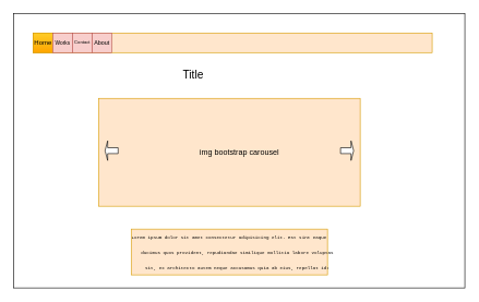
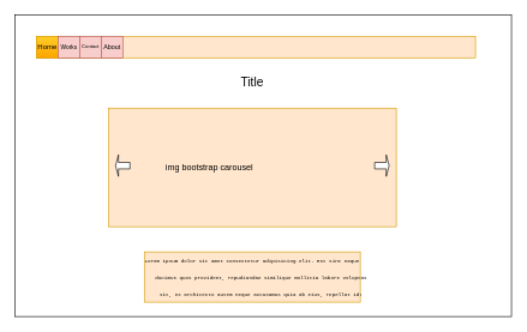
- <mxCell id="18" value="Title" style="text;html=1;align=center;verticalAlign=middle;whiteSpace=wrap;rounded=0;fontSize=17;" vertex="1" parent="1"><mxGeometry x="260" y="100" width="70" height="30" as="geometry" /></mxCell>
+ <mxCell id="18" value="Title" style="text;html=1;align=center;verticalAlign=middle;whiteSpace=wrap;rounded=0;fontSize=17;" vertex="1" parent="1"><mxGeometry x="315" y="100" width="70" height="30" as="geometry" /></mxCell>
- <mxCell id="15" value="img bootstrap carousel" style="text;html=1;align=center;verticalAlign=middle;whiteSpace=wrap;rounded=0;" vertex="1" parent="1"><mxGeometry x="277.5" y="217.5" width="175" height="30" as="geometry" /></mxCell>
+ <mxCell id="15" value="img bootstrap carousel" style="text;html=1;align=center;verticalAlign=middle;whiteSpace=wrap;rounded=0;" vertex="1" parent="1"><mxGeometry x="202.5" y="217.5" width="175" height="30" as="geometry" /></mxCell>
